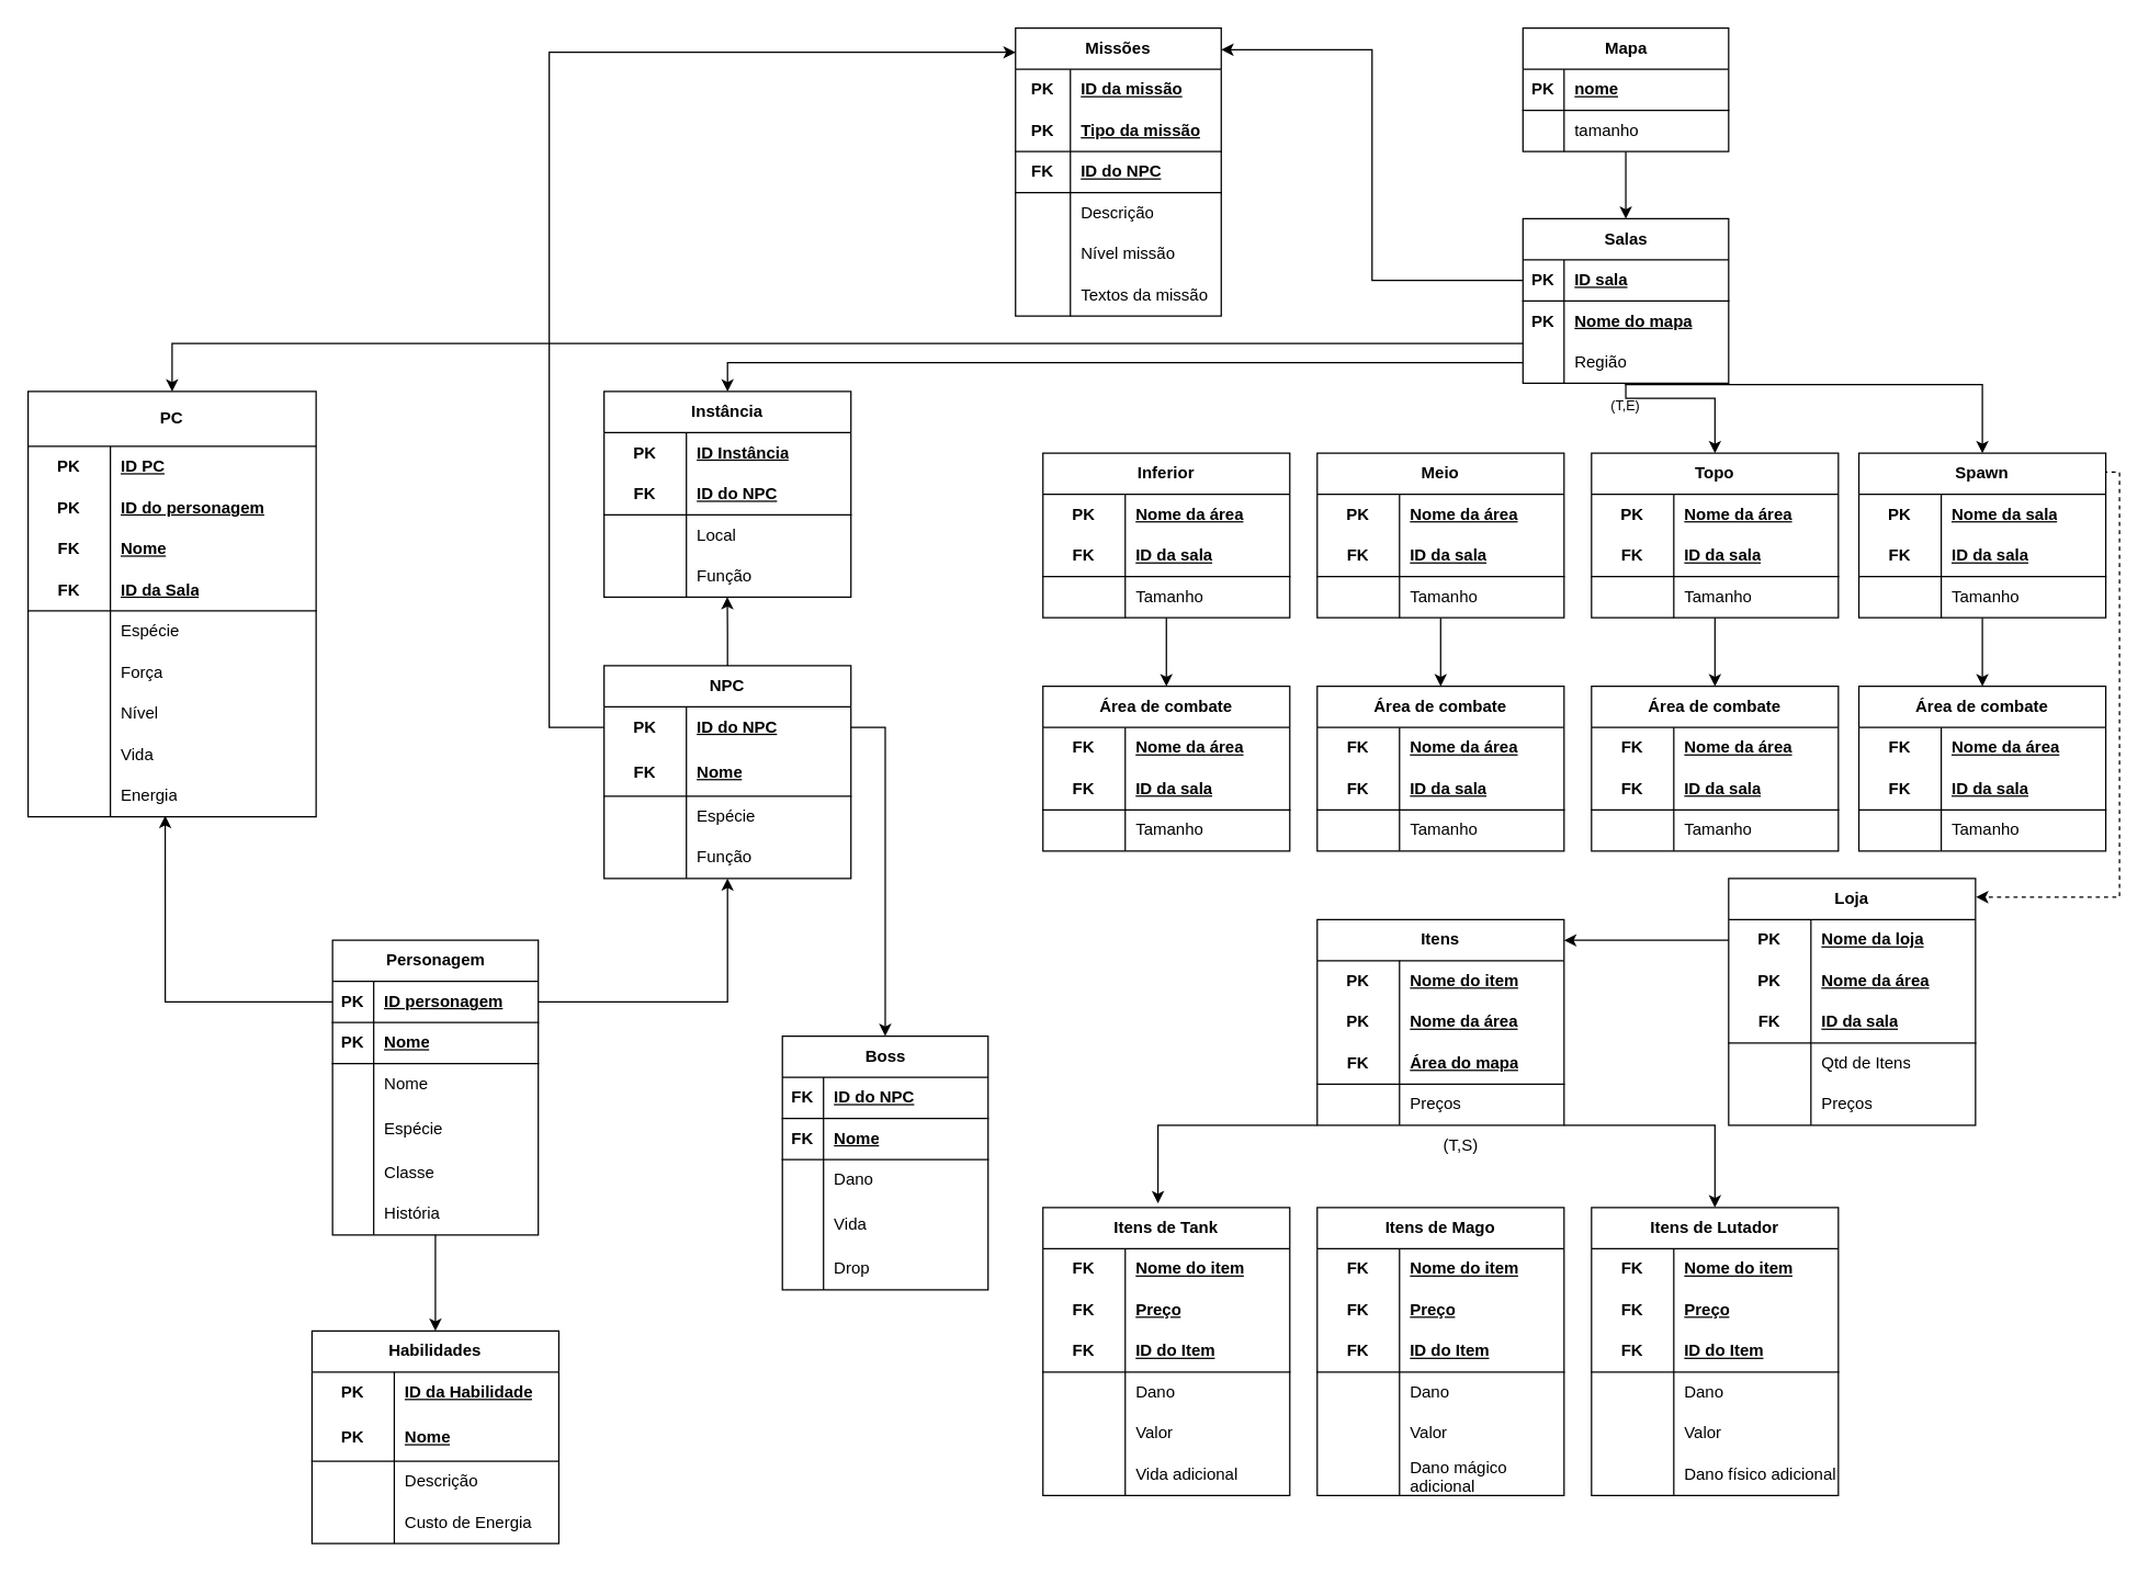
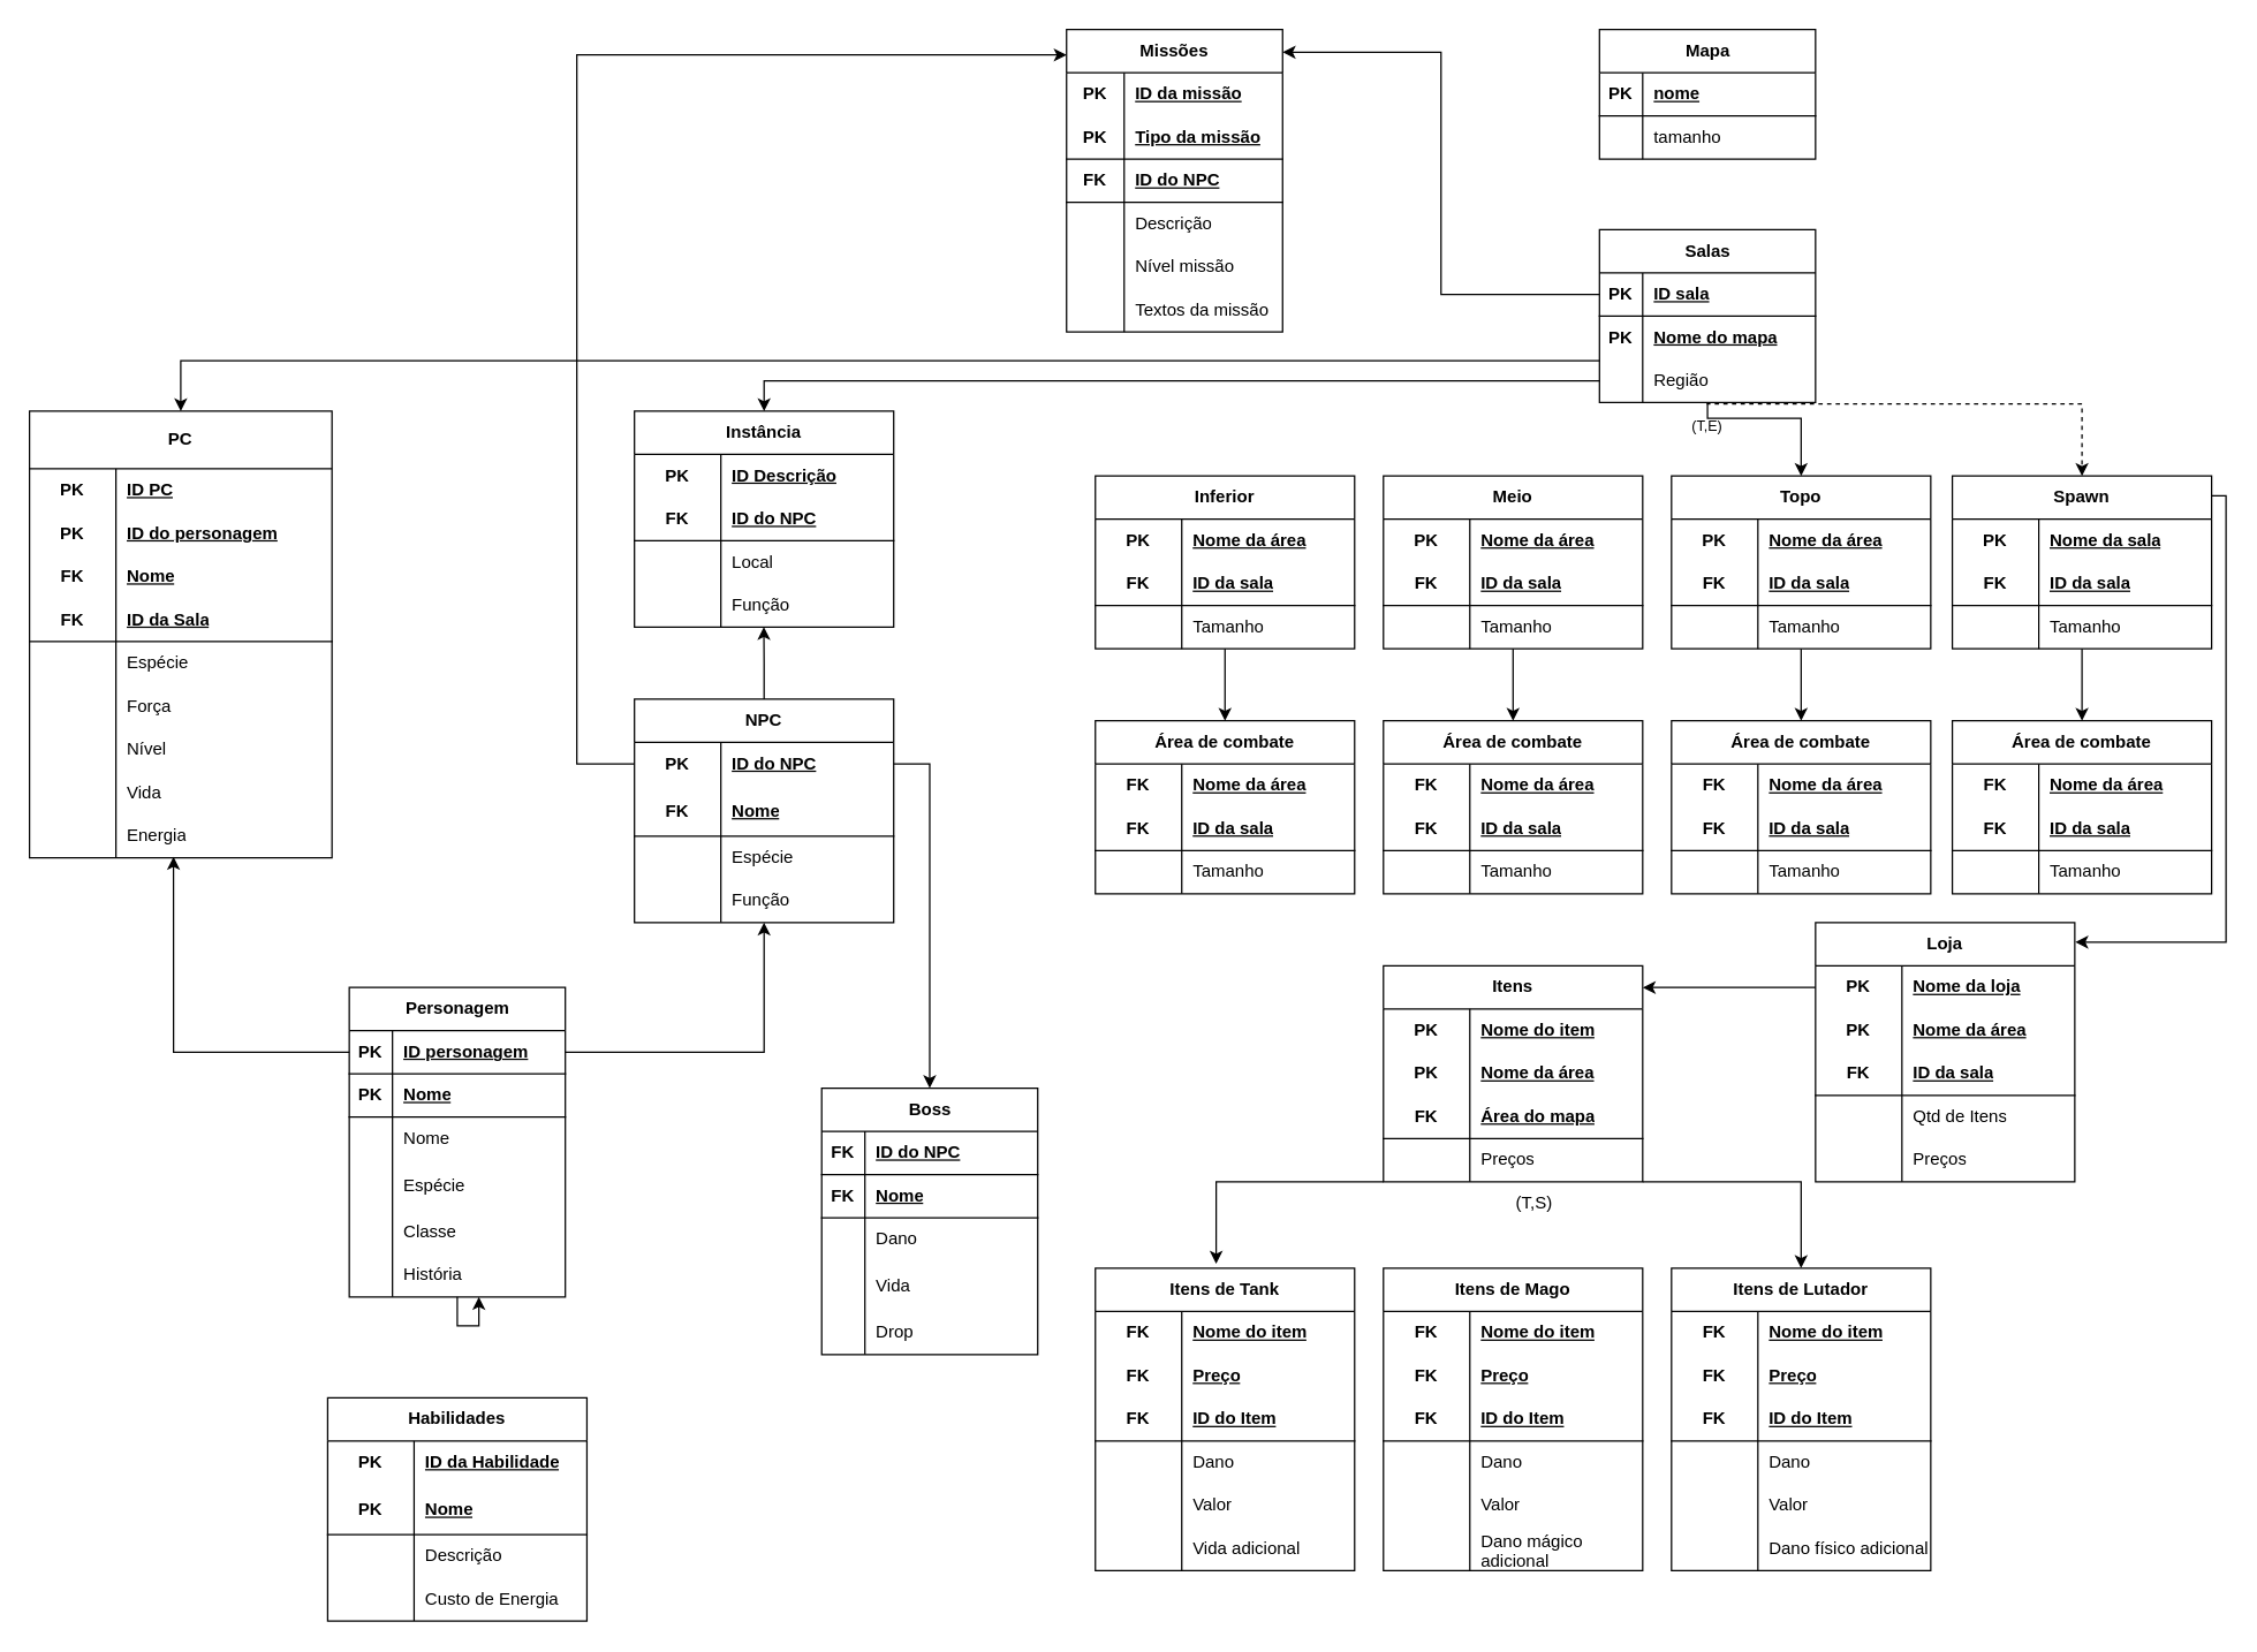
- <mxCell id="2" style="edgeStyle=orthogonalEdgeStyle;rounded=0;orthogonalLoop=1;jettySize=auto;html=1;entryX=0.5;entryY=0;entryDx=0;entryDy=0;" parent="1" source="3" target="12" edge="1"><mxGeometry relative="1" as="geometry" /></mxCell>
- <mxCell id="10" style="edgeStyle=orthogonalEdgeStyle;rounded=0;orthogonalLoop=1;jettySize=auto;html=1;entryX=0.5;entryY=0;entryDx=0;entryDy=0;" parent="1" source="12" target="55" edge="1"><mxGeometry relative="1" as="geometry"><Array as="points"><mxPoint x="1185" y="280" /><mxPoint x="1445" y="280" /></Array></mxGeometry></mxCell>
+ <mxCell id="10" style="edgeStyle=orthogonalEdgeStyle;rounded=0;orthogonalLoop=1;jettySize=auto;html=1;entryX=0.5;entryY=0;entryDx=0;entryDy=0;dashed=1;" parent="1" source="12" target="55" edge="1"><mxGeometry relative="1" as="geometry"><Array as="points"><mxPoint x="1185" y="280" /><mxPoint x="1445" y="280" /></Array></mxGeometry></mxCell>
- <mxCell id="247" value="ID Instância" style="shape=partialRectangle;connectable=0;fillColor=none;top=0;left=0;bottom=0;right=0;align=left;spacingLeft=6;fontStyle=5;overflow=hidden;html=1;whiteSpace=wrap;" vertex="1" parent="245"><mxGeometry x="60" width="120" height="30" as="geometry"><mxRectangle width="120" height="30" as="alternateBounds" /></mxGeometry></mxCell>
+ <mxCell id="247" value="ID Descrição" style="shape=partialRectangle;connectable=0;fillColor=none;top=0;left=0;bottom=0;right=0;align=left;spacingLeft=6;fontStyle=5;overflow=hidden;html=1;whiteSpace=wrap;" vertex="1" parent="245"><mxGeometry x="60" width="120" height="30" as="geometry"><mxRectangle width="120" height="30" as="alternateBounds" /></mxGeometry></mxCell>
- <mxCell id="54" style="edgeStyle=orthogonalEdgeStyle;rounded=0;orthogonalLoop=1;jettySize=auto;html=1;entryX=1.002;entryY=0.076;entryDx=0;entryDy=0;entryPerimeter=0;exitX=0.99;exitY=0.115;exitDx=0;exitDy=0;exitPerimeter=0;dashed=1;" parent="1" target="128" edge="1" source="55"><mxGeometry relative="1" as="geometry"><mxPoint x="1540" y="653.32" as="targetPoint" /><mxPoint x="1545" y="390" as="sourcePoint" /><Array as="points"><mxPoint x="1545" y="344" /><mxPoint x="1545" y="654" /></Array></mxGeometry></mxCell>
+ <mxCell id="54" style="edgeStyle=orthogonalEdgeStyle;rounded=0;orthogonalLoop=1;jettySize=auto;html=1;entryX=1.002;entryY=0.076;entryDx=0;entryDy=0;entryPerimeter=0;exitX=0.99;exitY=0.115;exitDx=0;exitDy=0;exitPerimeter=0;" parent="1" target="128" edge="1" source="55"><mxGeometry relative="1" as="geometry"><mxPoint x="1540" y="653.32" as="targetPoint" /><mxPoint x="1545" y="390" as="sourcePoint" /><Array as="points"><mxPoint x="1545" y="344" /><mxPoint x="1545" y="654" /></Array></mxGeometry></mxCell>
- <mxCell id="272" style="edgeStyle=orthogonalEdgeStyle;rounded=0;orthogonalLoop=1;jettySize=auto;html=1;entryX=0.5;entryY=0;entryDx=0;entryDy=0;" edge="1" parent="1" source="273" target="294"><mxGeometry relative="1" as="geometry" /></mxCell>
+ <mxCell id="272" style="edgeStyle=orthogonalEdgeStyle;rounded=0;orthogonalLoop=1;jettySize=auto;html=1;" edge="1" parent="1" source="273" target="291"><mxGeometry relative="1" as="geometry" /></mxCell>
